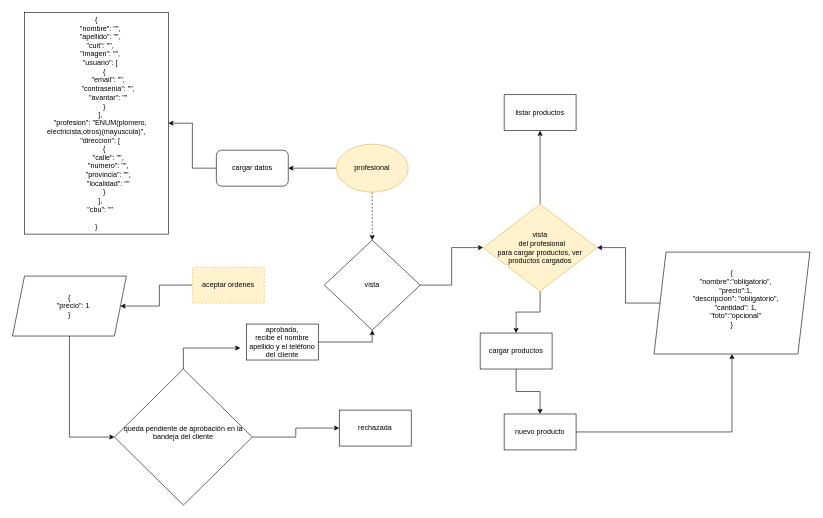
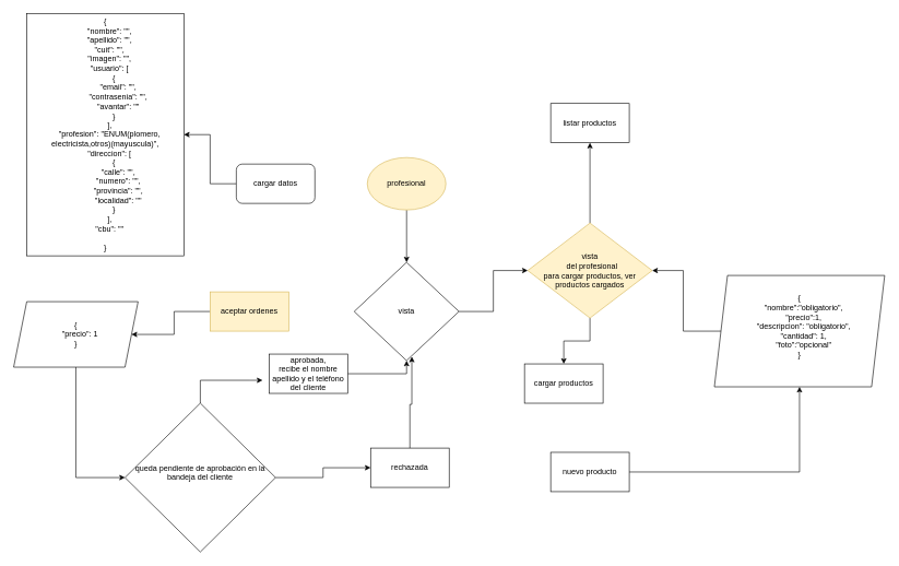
- <mxCell id="3" value="" style="edgeStyle=orthogonalEdgeStyle;rounded=0;orthogonalLoop=1;jettySize=auto;html=1;" edge="1" parent="1" source="4" target="29"><mxGeometry relative="1" as="geometry" /></mxCell>
- <mxCell id="2" value="" style="edgeStyle=orthogonalEdgeStyle;rounded=0;orthogonalLoop=1;jettySize=auto;html=1;dashed=1;" edge="1" parent="1" source="4" target="6"><mxGeometry relative="1" as="geometry" /></mxCell>
+ <mxCell id="2" value="" style="edgeStyle=orthogonalEdgeStyle;rounded=0;orthogonalLoop=1;jettySize=auto;html=1;" edge="1" parent="1" source="4" target="6"><mxGeometry relative="1" as="geometry" /></mxCell>
- <mxCell id="10" value="aceptar ordenes" style="whiteSpace=wrap;html=1;fillColor=#fff2cc;strokeColor=#d6b656;dashed=1;" vertex="1" parent="1"><mxGeometry x="320" y="445" width="120" height="60" as="geometry" /></mxCell>
+ <mxCell id="10" value="aceptar ordenes" style="whiteSpace=wrap;html=1;fillColor=#fff2cc;strokeColor=#d6b656;" vertex="1" parent="1"><mxGeometry x="320" y="445" width="120" height="60" as="geometry" /></mxCell>
+ <mxCell id="19" style="edgeStyle=orthogonalEdgeStyle;rounded=0;orthogonalLoop=1;jettySize=auto;html=1;entryX=0.55;entryY=0.96;entryDx=0;entryDy=0;entryPerimeter=0;" edge="1" parent="1" source="18" target="6"><mxGeometry relative="1" as="geometry" /></mxCell>
- <mxCell id="7" value="" style="edgeStyle=orthogonalEdgeStyle;rounded=0;orthogonalLoop=1;jettySize=auto;html=1;" edge="1" parent="1" source="8" target="21"><mxGeometry relative="1" as="geometry" /></mxCell>
